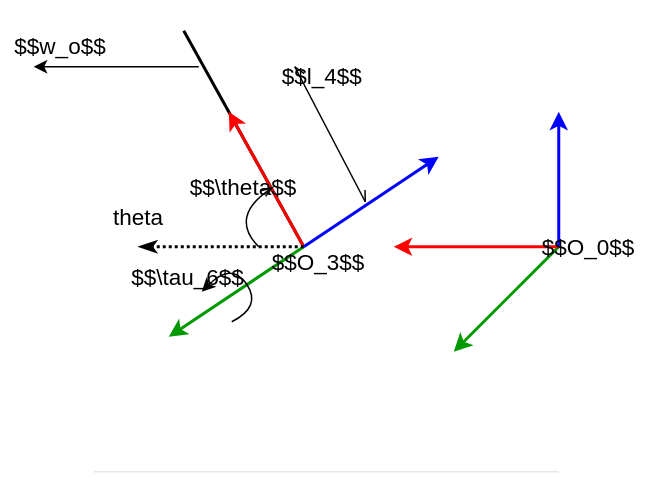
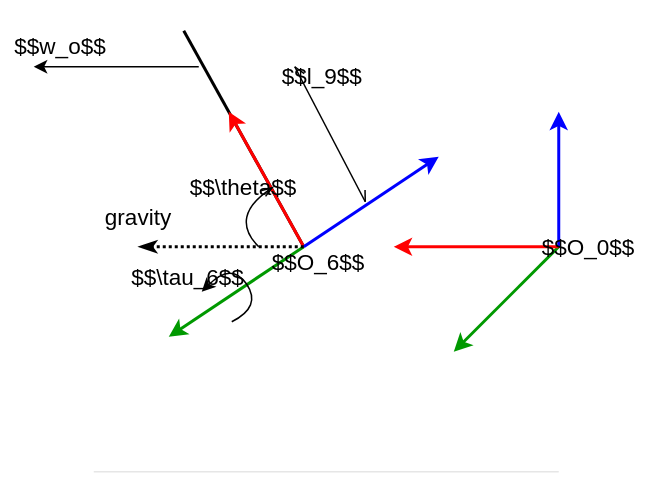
- <mxCell id="20" value="$$l_4$$" style="text;html=1;strokeColor=none;fillColor=none;align=center;verticalAlign=middle;whiteSpace=wrap;rounded=0;fontSize=15;" parent="1" vertex="1"><mxGeometry x="192" y="40" width="45" height="20" as="geometry" /></mxCell>
+ <mxCell id="20" value="$$l_9$$" style="text;html=1;strokeColor=none;fillColor=none;align=center;verticalAlign=middle;whiteSpace=wrap;rounded=0;fontSize=15;" parent="1" vertex="1"><mxGeometry x="192" y="40" width="45" height="20" as="geometry" /></mxCell>
- <mxCell id="10" value="theta " style="text;html=1;strokeColor=none;fillColor=none;align=center;verticalAlign=middle;whiteSpace=wrap;rounded=0;fontSize=15;" parent="1" vertex="1"><mxGeometry x="72" y="134" width="40" height="20" as="geometry" /></mxCell>
+ <mxCell id="10" value="gravity " style="text;html=1;strokeColor=none;fillColor=none;align=center;verticalAlign=middle;whiteSpace=wrap;rounded=0;fontSize=15;" parent="1" vertex="1"><mxGeometry x="72" y="134" width="40" height="20" as="geometry" /></mxCell>
- <mxCell id="12" value="$$O_3$$" style="text;html=1;strokeColor=none;fillColor=none;align=center;verticalAlign=middle;whiteSpace=wrap;rounded=0;fontSize=15;" parent="1" vertex="1"><mxGeometry x="192" y="164" width="40" height="20" as="geometry" /></mxCell>
+ <mxCell id="12" value="$$O_6$$" style="text;html=1;strokeColor=none;fillColor=none;align=center;verticalAlign=middle;whiteSpace=wrap;rounded=0;fontSize=15;" parent="1" vertex="1"><mxGeometry x="192" y="164" width="40" height="20" as="geometry" /></mxCell>
